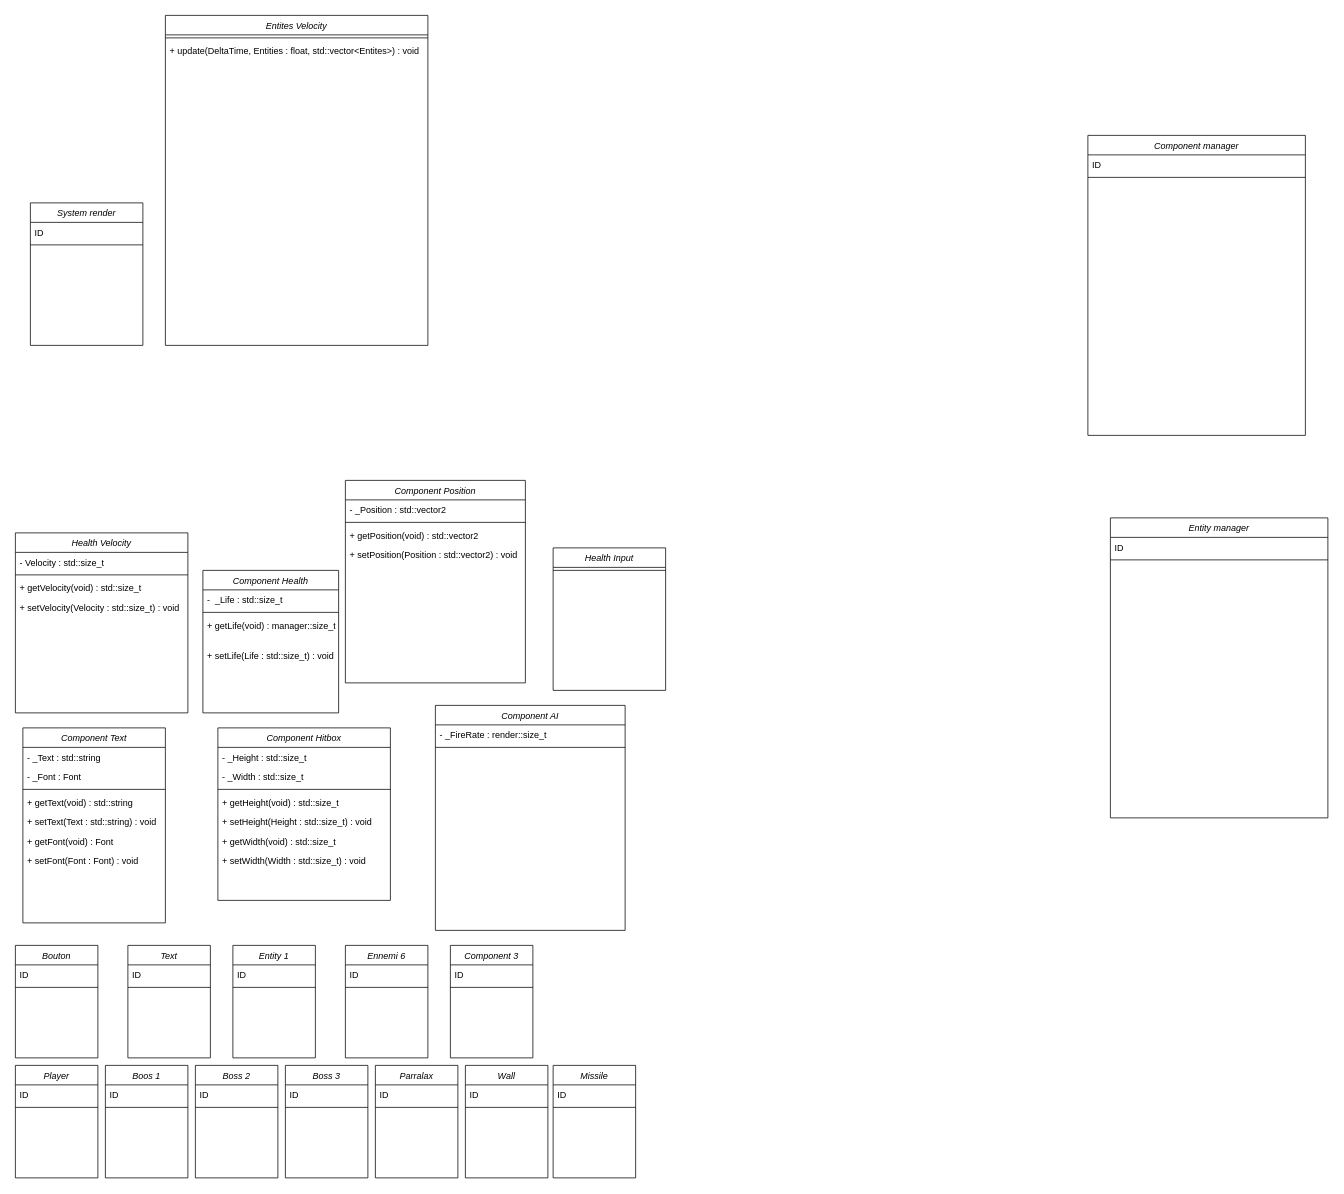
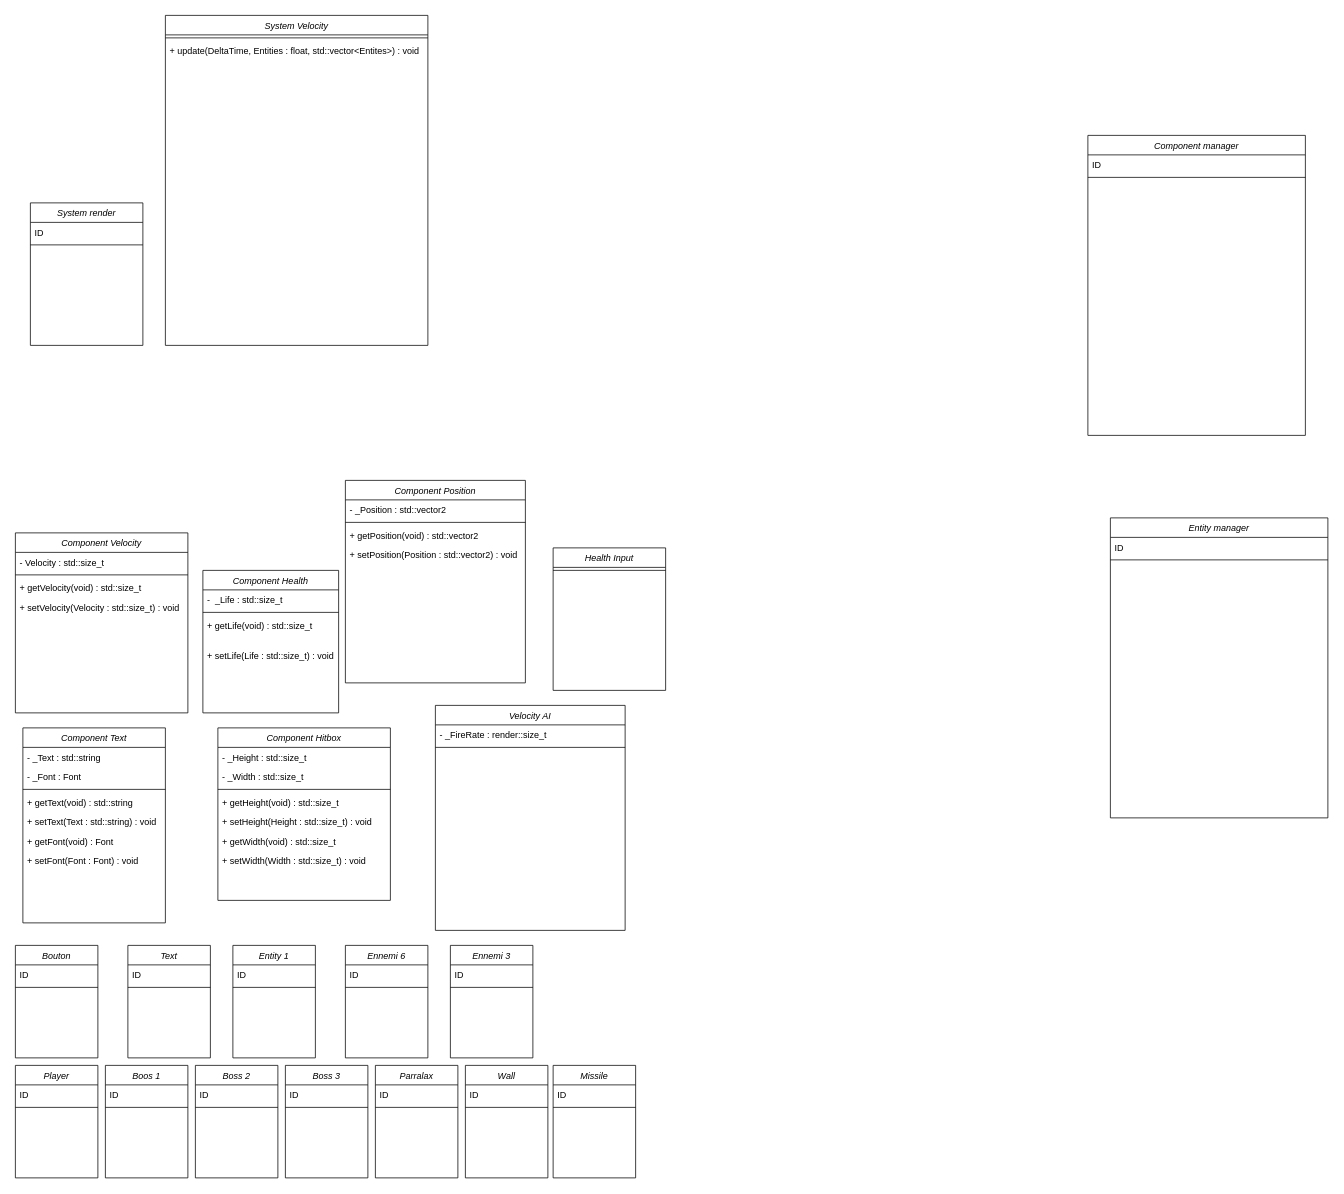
- <mxCell id="83" value="Entites Velocity" style="swimlane;fontStyle=2;align=center;verticalAlign=top;childLayout=stackLayout;horizontal=1;startSize=26;horizontalStack=0;resizeParent=1;resizeLast=0;collapsible=1;marginBottom=0;rounded=0;shadow=0;strokeWidth=1;" vertex="1" parent="1"><mxGeometry x="220" y="20" width="350" height="440" as="geometry"><mxRectangle x="230" y="140" width="160" height="26" as="alternateBounds" /></mxGeometry></mxCell>
+ <mxCell id="83" value="System Velocity" style="swimlane;fontStyle=2;align=center;verticalAlign=top;childLayout=stackLayout;horizontal=1;startSize=26;horizontalStack=0;resizeParent=1;resizeLast=0;collapsible=1;marginBottom=0;rounded=0;shadow=0;strokeWidth=1;" vertex="1" parent="1"><mxGeometry x="220" y="20" width="350" height="440" as="geometry"><mxRectangle x="230" y="140" width="160" height="26" as="alternateBounds" /></mxGeometry></mxCell>
- <mxCell id="43" value="Health Velocity" style="swimlane;fontStyle=2;align=center;verticalAlign=top;childLayout=stackLayout;horizontal=1;startSize=26;horizontalStack=0;resizeParent=1;resizeLast=0;collapsible=1;marginBottom=0;rounded=0;shadow=0;strokeWidth=1;" parent="1" vertex="1"><mxGeometry y="710" width="230" height="240" as="geometry" x="20"><mxRectangle x="230" y="140" width="160" height="26" as="alternateBounds" /></mxGeometry></mxCell>
+ <mxCell id="43" value="Component Velocity" style="swimlane;fontStyle=2;align=center;verticalAlign=top;childLayout=stackLayout;horizontal=1;startSize=26;horizontalStack=0;resizeParent=1;resizeLast=0;collapsible=1;marginBottom=0;rounded=0;shadow=0;strokeWidth=1;" parent="1" vertex="1"><mxGeometry y="710" width="230" height="240" as="geometry" x="20"><mxRectangle x="230" y="140" width="160" height="26" as="alternateBounds" /></mxGeometry></mxCell>
- <mxCell id="53" value="+ getLife(void) : manager::size_t" style="text;align=left;verticalAlign=top;spacingLeft=4;spacingRight=4;overflow=hidden;rotatable=0;points=[[0,0.5],[1,0.5]];portConstraint=eastwest;" vertex="1" parent="50"><mxGeometry y="60" width="181" height="40" as="geometry" /></mxCell>
+ <mxCell id="53" value="+ getLife(void) : std::size_t" style="text;align=left;verticalAlign=top;spacingLeft=4;spacingRight=4;overflow=hidden;rotatable=0;points=[[0,0.5],[1,0.5]];portConstraint=eastwest;" vertex="1" parent="50"><mxGeometry y="60" width="181" height="40" as="geometry" /></mxCell>
- <mxCell id="40" value="Component AI" style="swimlane;fontStyle=2;align=center;verticalAlign=top;childLayout=stackLayout;horizontal=1;startSize=26;horizontalStack=0;resizeParent=1;resizeLast=0;collapsible=1;marginBottom=0;rounded=0;shadow=0;strokeWidth=1;" parent="1" vertex="1"><mxGeometry x="580" y="940" width="253" height="300" as="geometry"><mxRectangle x="230" y="140" width="160" height="26" as="alternateBounds" /></mxGeometry></mxCell>
+ <mxCell id="40" value="Velocity AI" style="swimlane;fontStyle=2;align=center;verticalAlign=top;childLayout=stackLayout;horizontal=1;startSize=26;horizontalStack=0;resizeParent=1;resizeLast=0;collapsible=1;marginBottom=0;rounded=0;shadow=0;strokeWidth=1;" parent="1" vertex="1"><mxGeometry x="580" y="940" width="253" height="300" as="geometry"><mxRectangle x="230" y="140" width="160" height="26" as="alternateBounds" /></mxGeometry></mxCell>
- <mxCell id="66" value="Component 3" style="swimlane;fontStyle=2;align=center;verticalAlign=top;childLayout=stackLayout;horizontal=1;startSize=26;horizontalStack=0;resizeParent=1;resizeLast=0;collapsible=1;marginBottom=0;rounded=0;shadow=0;strokeWidth=1;" vertex="1" parent="1"><mxGeometry x="600" y="1260" width="110" height="150" as="geometry"><mxRectangle x="230" y="140" width="160" height="26" as="alternateBounds" /></mxGeometry></mxCell>
+ <mxCell id="66" value="Ennemi 3" style="swimlane;fontStyle=2;align=center;verticalAlign=top;childLayout=stackLayout;horizontal=1;startSize=26;horizontalStack=0;resizeParent=1;resizeLast=0;collapsible=1;marginBottom=0;rounded=0;shadow=0;strokeWidth=1;" vertex="1" parent="1"><mxGeometry x="600" y="1260" width="110" height="150" as="geometry"><mxRectangle x="230" y="140" width="160" height="26" as="alternateBounds" /></mxGeometry></mxCell>
